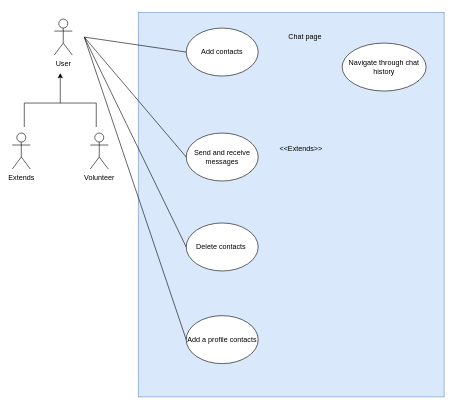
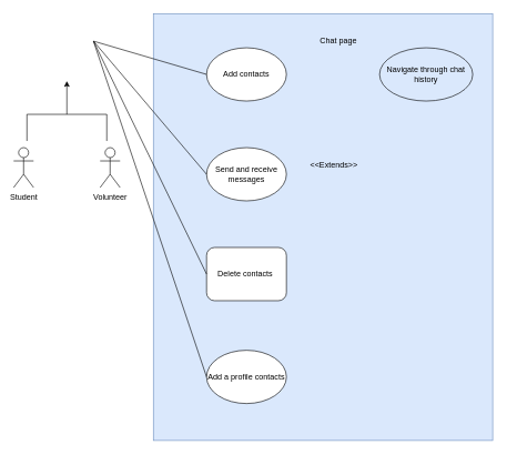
- <mxCell id="2" value="User" style="shape=umlActor;verticalLabelPosition=bottom;verticalAlign=top;html=1;outlineConnect=0;" vertex="1" parent="1"><mxGeometry x="90" y="31" width="30" height="60" as="geometry" /></mxCell>
- <mxCell id="10" value="Add contacts" style="ellipse;whiteSpace=wrap;html=1;" vertex="1" parent="1"><mxGeometry x="310" y="46" width="120" height="80" as="geometry" /></mxCell>
+ <mxCell id="10" value="Add contacts" style="ellipse;whiteSpace=wrap;html=1;" vertex="1" parent="1"><mxGeometry x="310" y="71" width="120" height="80" as="geometry" /></mxCell>
- <mxCell id="14" value="Navigate through chat history&lt;br&gt;" style="ellipse;whiteSpace=wrap;html=1;" vertex="1" parent="1"><mxGeometry x="570" y="71" width="140" height="80" as="geometry" /></mxCell>
+ <mxCell id="14" value="Navigate through chat history&lt;br&gt;" style="ellipse;whiteSpace=wrap;html=1;fillColor=#dae8fc;" vertex="1" parent="1"><mxGeometry x="570" y="71" width="140" height="80" as="geometry" /></mxCell>
- <mxCell id="4" value="Extends" style="shape=umlActor;verticalLabelPosition=bottom;verticalAlign=top;html=1;outlineConnect=0;" vertex="1" parent="1"><mxGeometry x="20" y="221" width="30" height="60" as="geometry" /></mxCell>
+ <mxCell id="4" value="Student" style="shape=umlActor;verticalLabelPosition=bottom;verticalAlign=top;html=1;outlineConnect=0;" vertex="1" parent="1"><mxGeometry x="20" y="221" width="30" height="60" as="geometry" /></mxCell>
- <mxCell id="12" value="Delete contacts&amp;nbsp;" style="ellipse;whiteSpace=wrap;html=1;" vertex="1" parent="1"><mxGeometry x="310" y="371" width="120" height="80" as="geometry" /></mxCell>
+ <mxCell id="12" value="Delete contacts&amp;nbsp;" style="whiteSpace=wrap;html=1;rounded=1;" vertex="1" parent="1"><mxGeometry x="310" y="371" width="120" height="80" as="geometry" /></mxCell>
